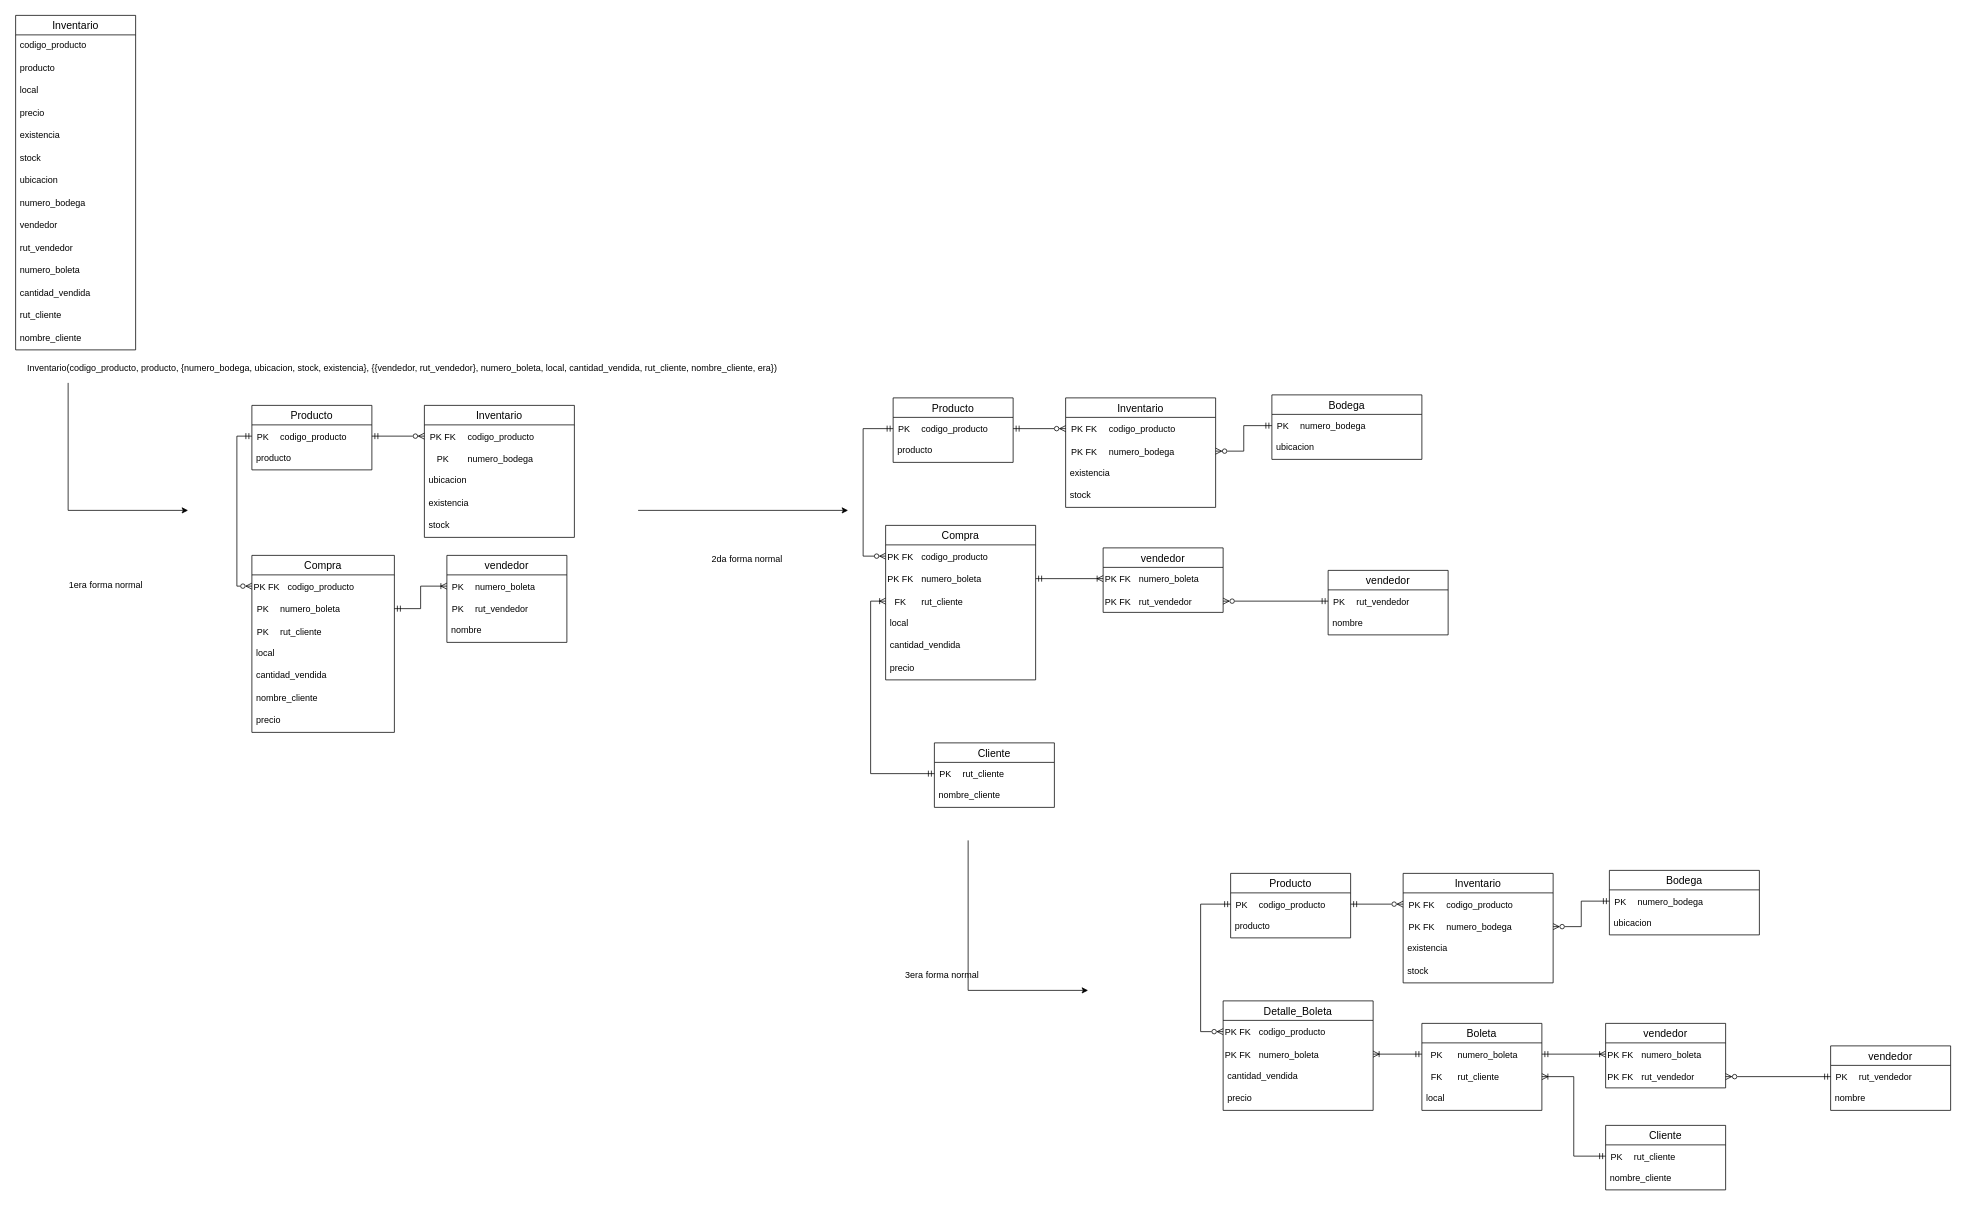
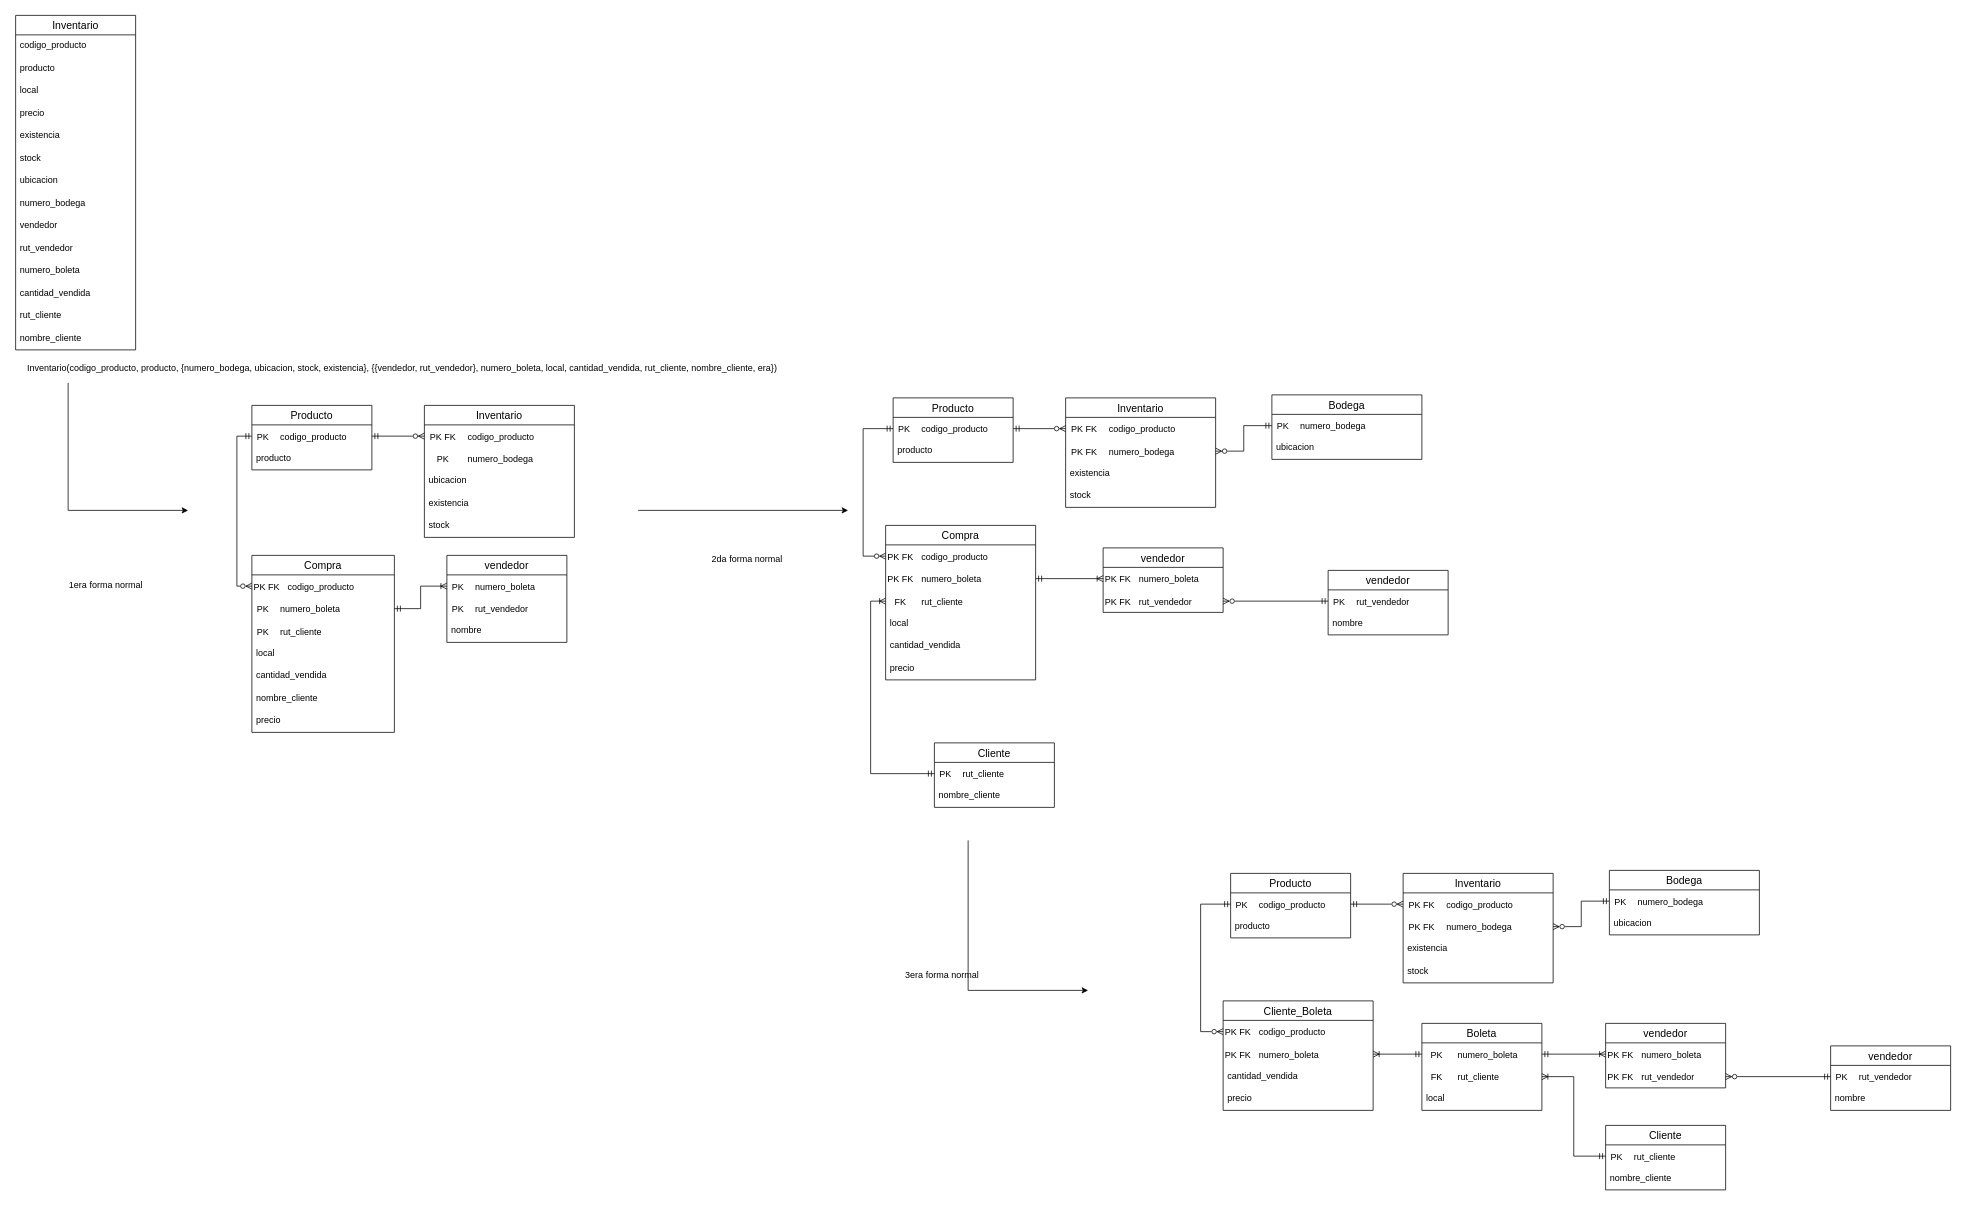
- <mxCell id="149" value="Detalle_Boleta" style="swimlane;fontStyle=0;childLayout=stackLayout;horizontal=1;startSize=26;horizontalStack=0;resizeParent=1;resizeParentMax=0;resizeLast=0;collapsible=1;marginBottom=0;align=center;fontSize=14;" vertex="1" parent="1"><mxGeometry x="1630" y="1334" width="200" height="146" as="geometry" /></mxCell>
+ <mxCell id="149" value="Cliente_Boleta" style="swimlane;fontStyle=0;childLayout=stackLayout;horizontal=1;startSize=26;horizontalStack=0;resizeParent=1;resizeParentMax=0;resizeLast=0;collapsible=1;marginBottom=0;align=center;fontSize=14;" vertex="1" parent="1"><mxGeometry x="1630" y="1334" width="200" height="146" as="geometry" /></mxCell>
